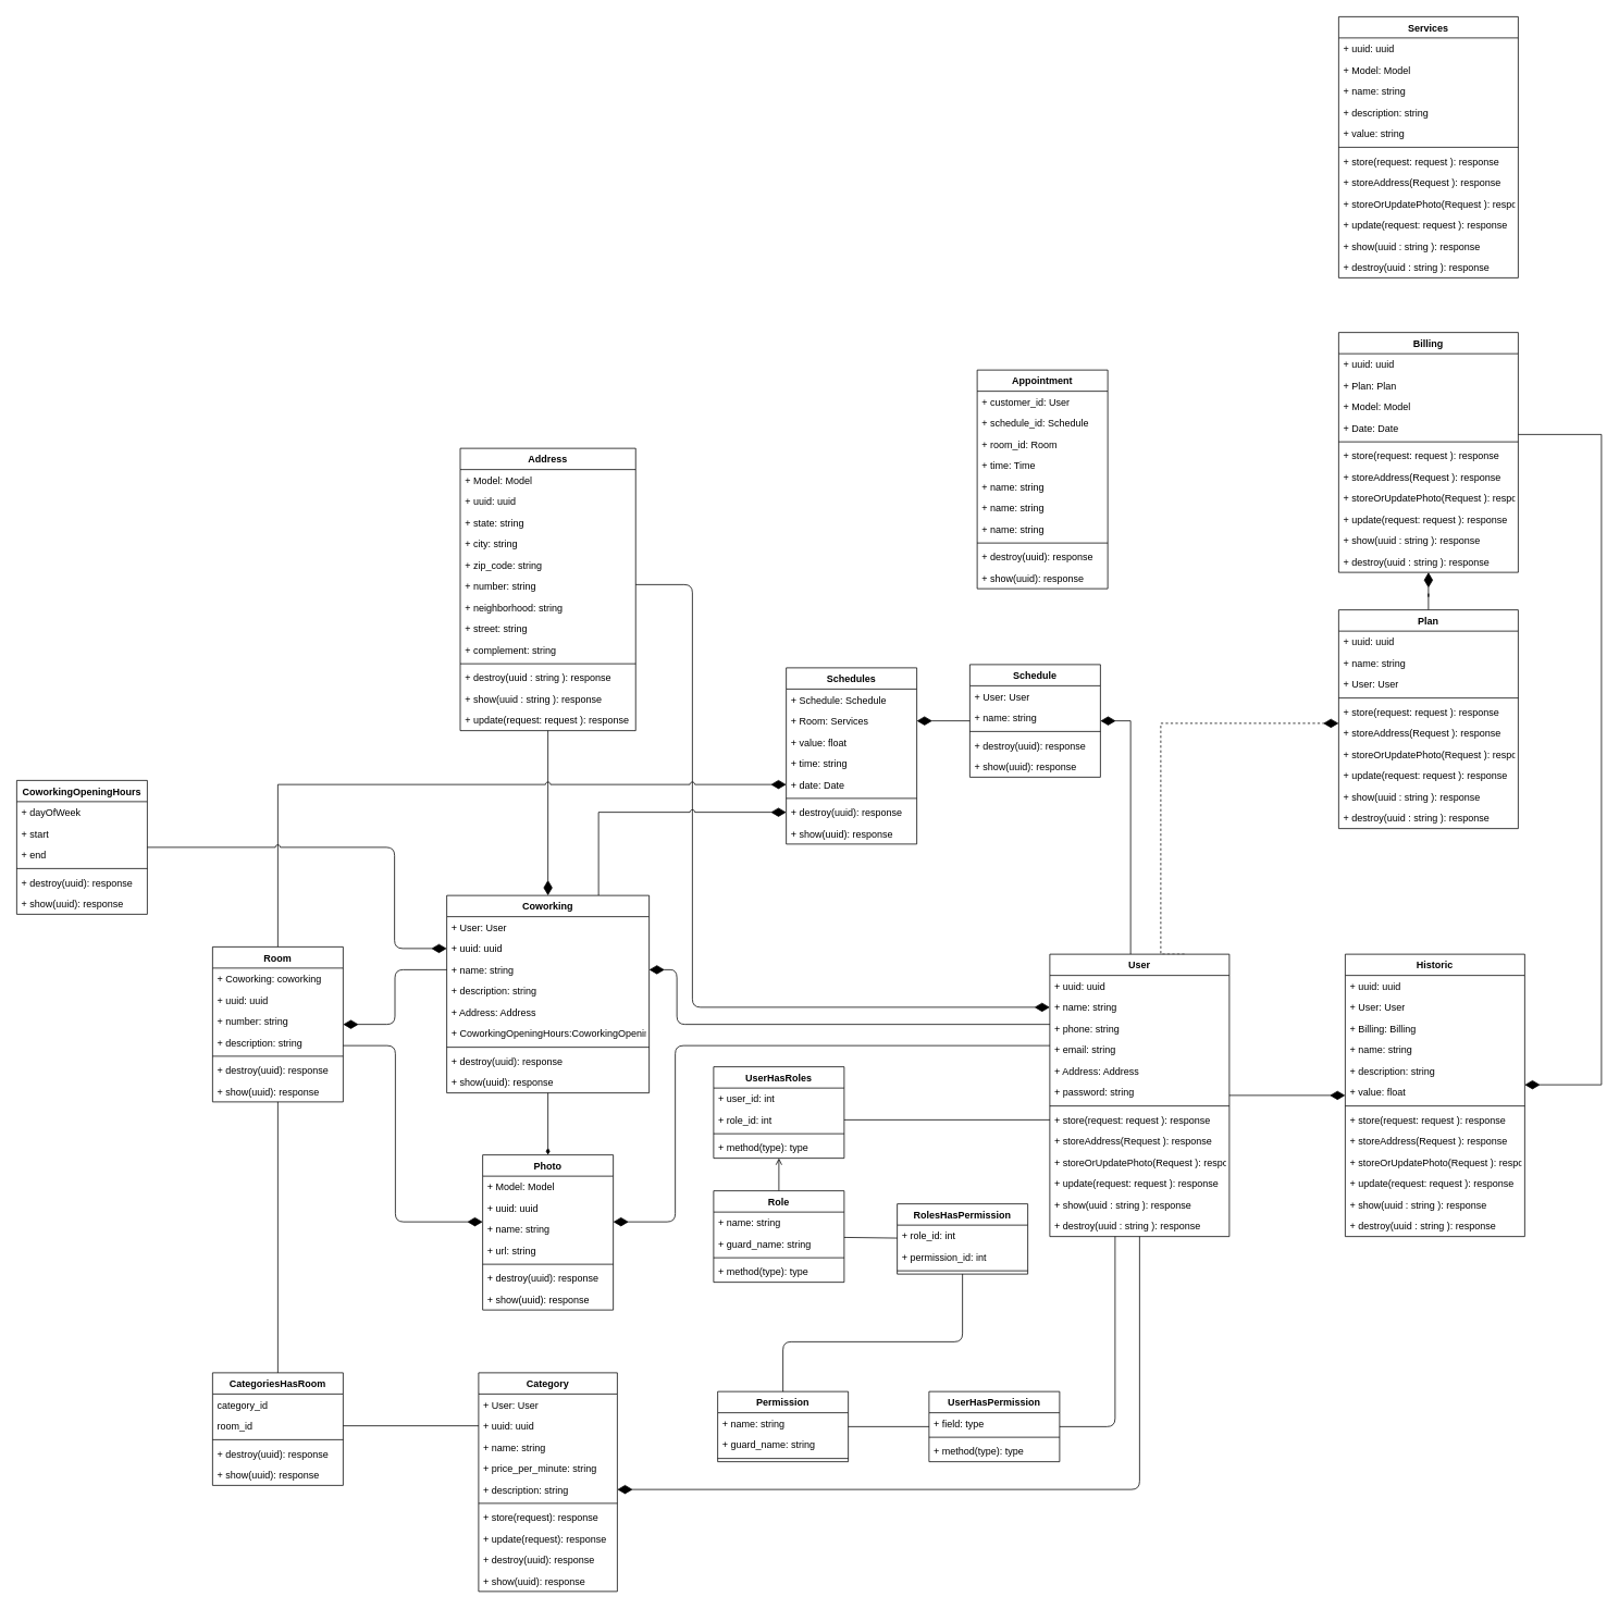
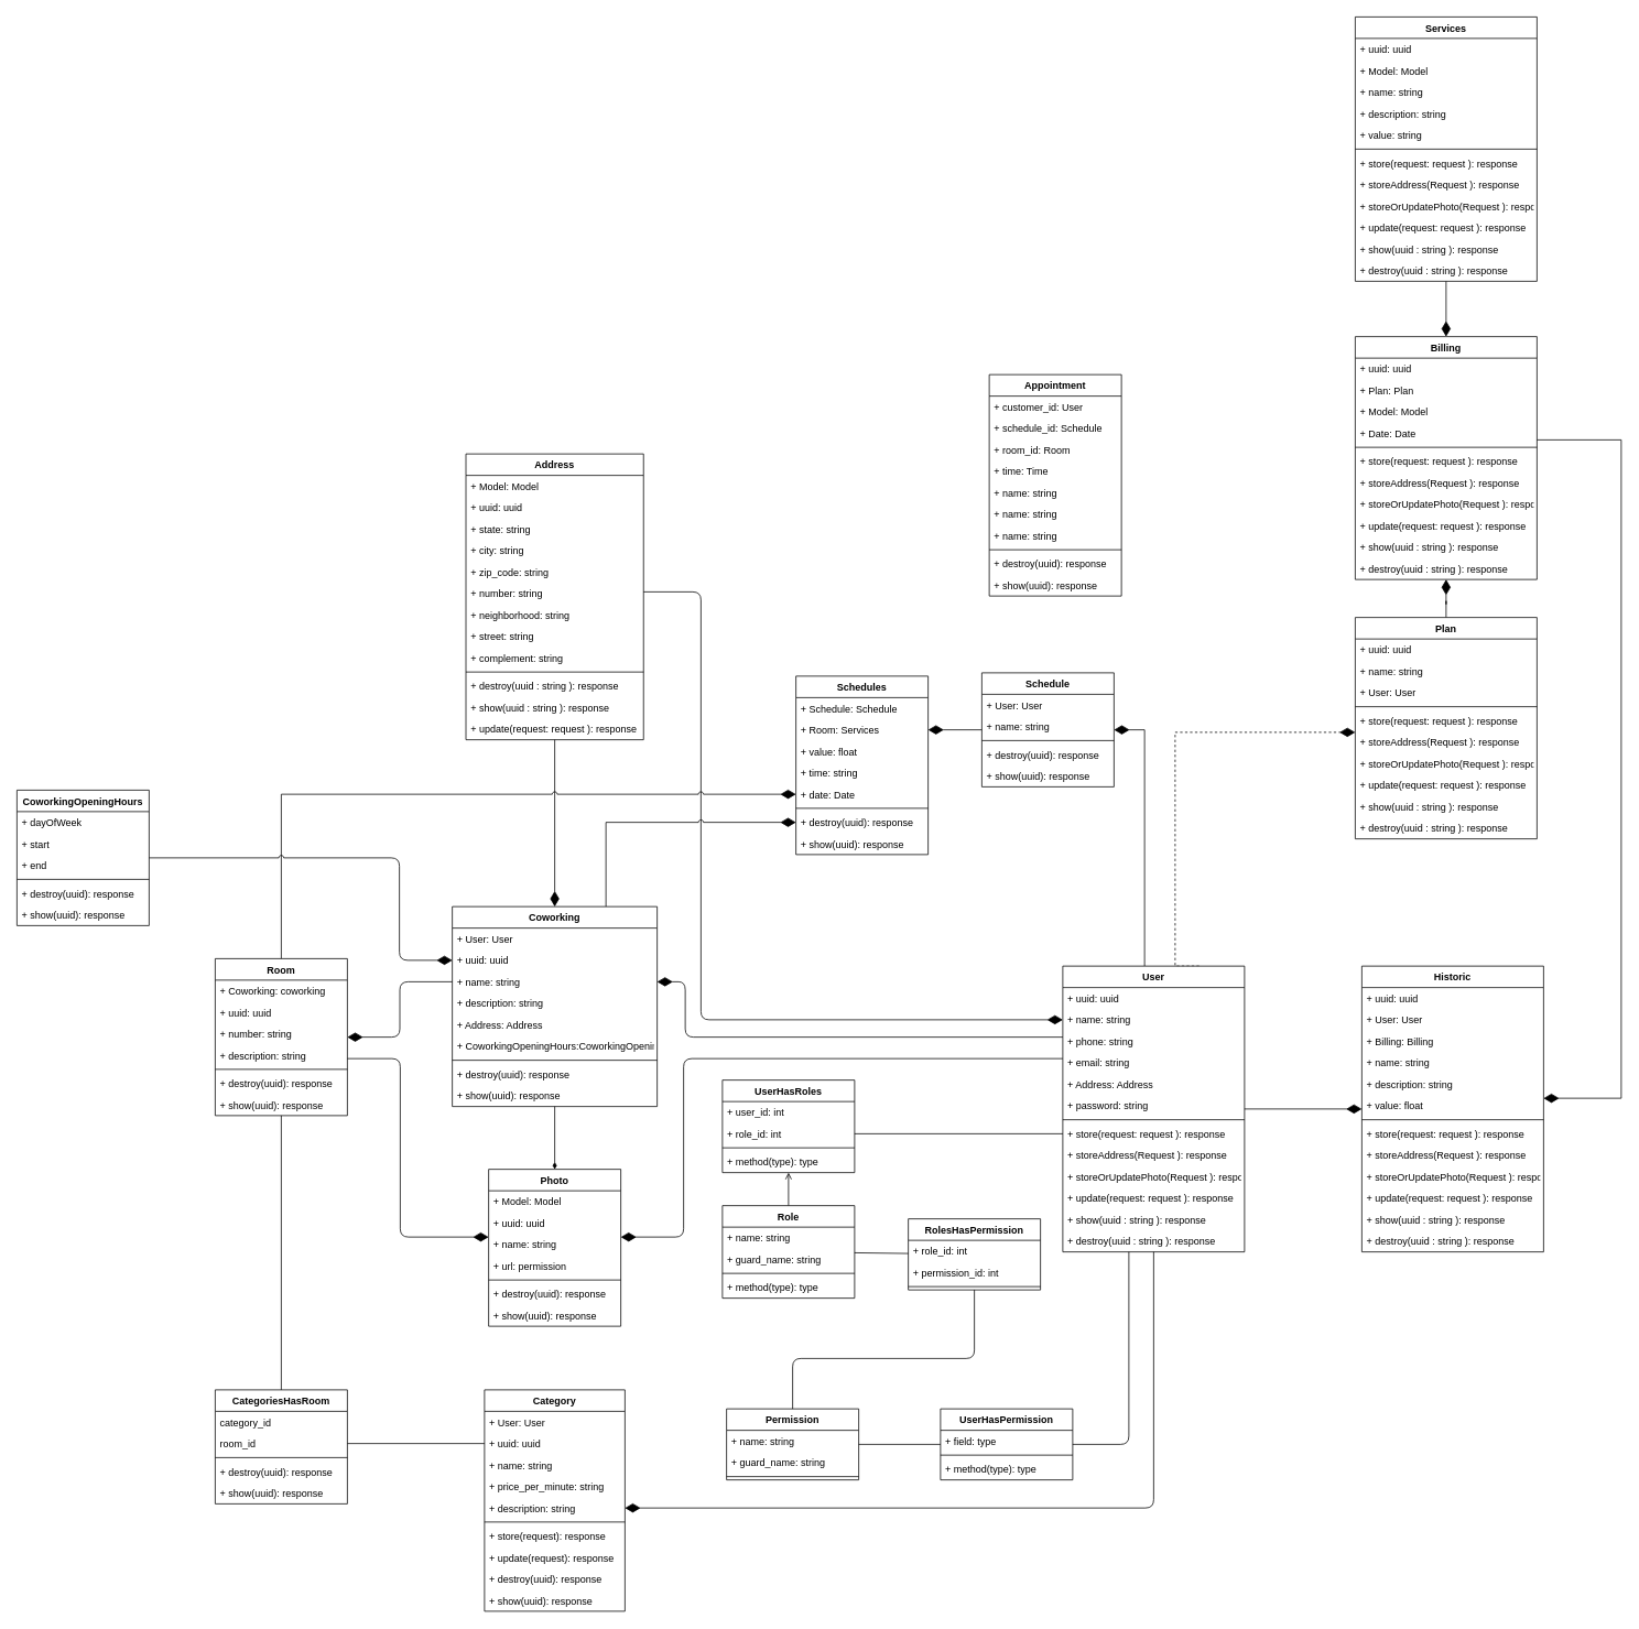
+ <mxCell id="183" style="edgeStyle=orthogonalEdgeStyle;rounded=0;jumpStyle=arc;jumpSize=6;orthogonalLoop=1;jettySize=auto;html=1;endArrow=diamondThin;endFill=1;startSize=6;endSize=16;" parent="1" source="170" target="116" edge="1"><mxGeometry relative="1" as="geometry"><Array as="points"><mxPoint x="1758" y="420" /><mxPoint x="1758" y="420" /></Array></mxGeometry></mxCell>
- <mxCell id="48" value="+ url: string" style="text;strokeColor=none;fillColor=none;align=left;verticalAlign=top;spacingLeft=4;spacingRight=4;overflow=hidden;rotatable=0;points=[[0,0.5],[1,0.5]];portConstraint=eastwest;" parent="44" vertex="1"><mxGeometry y="104" width="160" height="26" as="geometry" /></mxCell>
+ <mxCell id="48" value="+ url: permission" style="text;strokeColor=none;fillColor=none;align=left;verticalAlign=top;spacingLeft=4;spacingRight=4;overflow=hidden;rotatable=0;points=[[0,0.5],[1,0.5]];portConstraint=eastwest;" parent="44" vertex="1"><mxGeometry y="104" width="160" height="26" as="geometry" /></mxCell>
